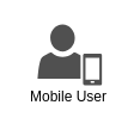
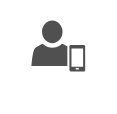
- <mxCell id="3" value="Mobile User" style="text;html=1;strokeColor=none;fillColor=none;align=center;verticalAlign=middle;whiteSpace=wrap;rounded=0;" vertex="1" parent="2"><mxGeometry y="51.2" width="74" height="20" as="geometry" /></mxCell>
